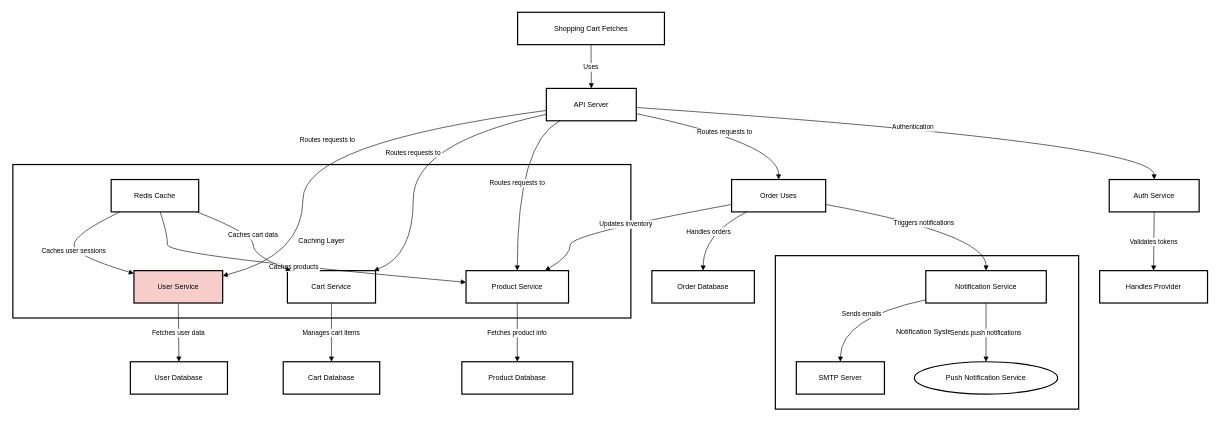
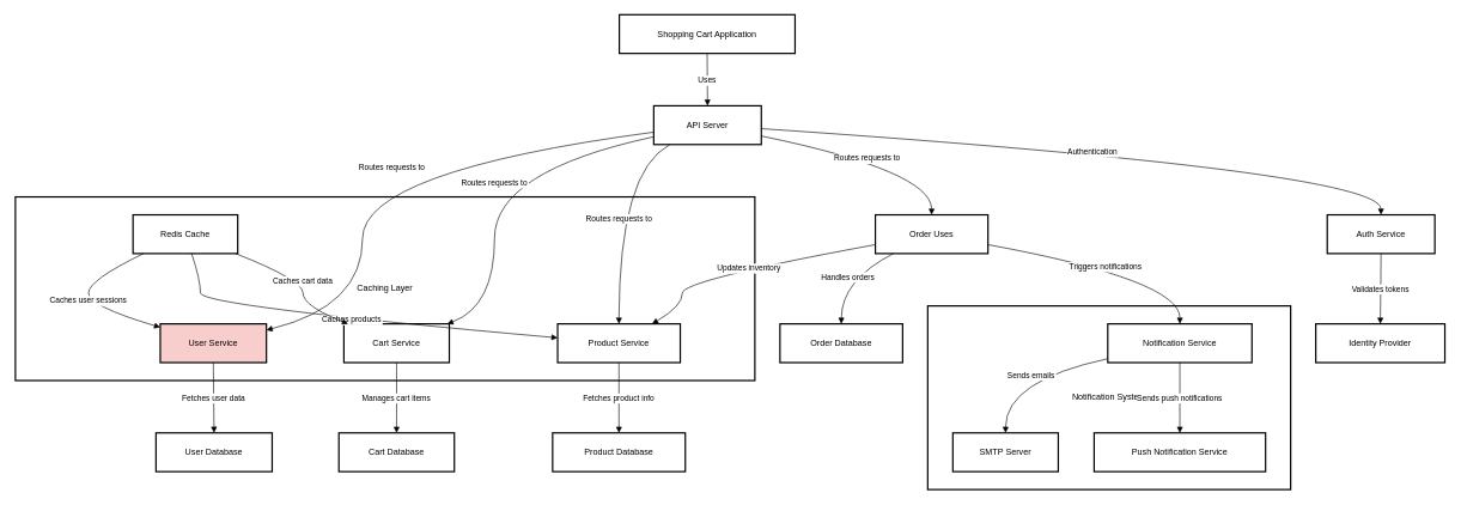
- <mxCell id="4" value="Shopping Cart Fetches" style="whiteSpace=wrap;strokeWidth=2;" vertex="1" parent="1"><mxGeometry x="862" y="20" width="245" height="54" as="geometry" /></mxCell>
+ <mxCell id="4" value="Shopping Cart Application" style="whiteSpace=wrap;strokeWidth=2;" vertex="1" parent="1"><mxGeometry x="862" y="20" width="245" height="54" as="geometry" /></mxCell>
- <mxCell id="15" value="Handles Provider" style="whiteSpace=wrap;strokeWidth=2;" vertex="1" parent="1"><mxGeometry x="1833" y="451" width="180" height="54" as="geometry" /></mxCell>
+ <mxCell id="15" value="Identity Provider" style="whiteSpace=wrap;strokeWidth=2;" vertex="1" parent="1"><mxGeometry x="1833" y="451" width="180" height="54" as="geometry" /></mxCell>
- <mxCell id="18" value="Push Notification Service" style="ellipse;whiteSpace=wrap;strokeWidth=2;" vertex="1" parent="1"><mxGeometry x="1524" y="603" width="239" height="54" as="geometry" /></mxCell>
+ <mxCell id="18" value="Push Notification Service" style="whiteSpace=wrap;strokeWidth=2;" vertex="1" parent="1"><mxGeometry x="1524" y="603" width="239" height="54" as="geometry" /></mxCell>
